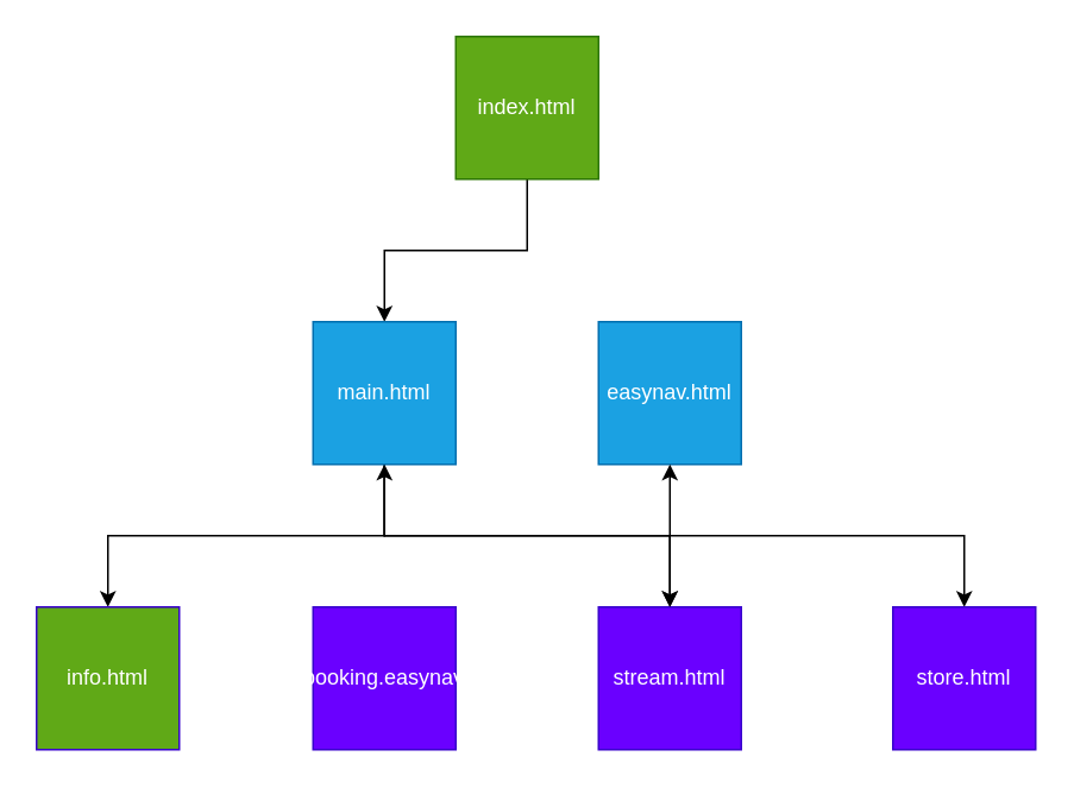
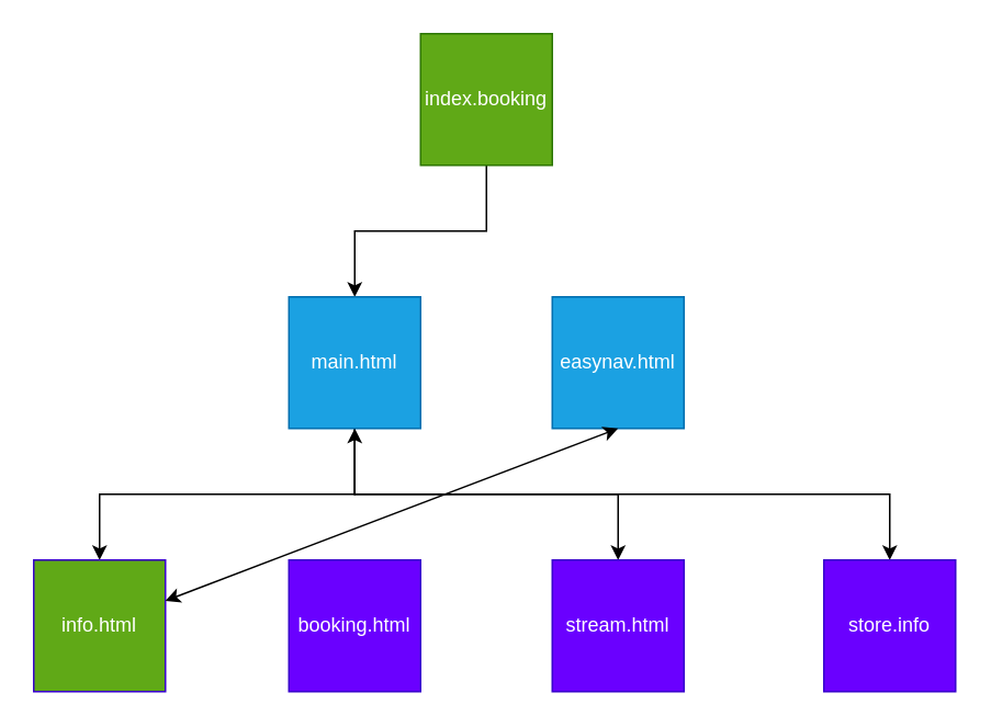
- <mxCell id="3" value="index.html" style="whiteSpace=wrap;html=1;aspect=fixed;fillColor=#60a917;fontColor=#ffffff;strokeColor=#2D7600;" vertex="1" parent="1"><mxGeometry x="255" y="20" width="80" height="80" as="geometry" /></mxCell>
+ <mxCell id="3" value="index.booking" style="whiteSpace=wrap;html=1;aspect=fixed;fillColor=#60a917;fontColor=#ffffff;strokeColor=#2D7600;" vertex="1" parent="1"><mxGeometry x="255" y="20" width="80" height="80" as="geometry" /></mxCell>
- <mxCell id="13" value="" style="endArrow=classic;html=1;rounded=0;exitX=0.5;exitY=1;exitDx=0;exitDy=0;entryX=0.5;entryY=0;entryDx=0;entryDy=0;startArrow=classic;startFill=1;" edge="1" parent="1" source="8" target="11"><mxGeometry width="50" height="50" relative="1" as="geometry"><mxPoint x="270" y="420" as="sourcePoint" /><mxPoint x="320" y="370" as="targetPoint" /></mxGeometry></mxCell>
+ <mxCell id="13" value="" style="endArrow=classic;html=1;rounded=0;exitX=0.5;exitY=1;exitDx=0;exitDy=0;startArrow=classic;startFill=1;" edge="1" parent="1" source="8" target="9"><mxGeometry width="50" height="50" relative="1" as="geometry"><mxPoint x="270" y="420" as="sourcePoint" /><mxPoint x="320" y="370" as="targetPoint" /></mxGeometry></mxCell>
- <mxCell id="10" value="booking.easynav" style="whiteSpace=wrap;html=1;aspect=fixed;fillColor=#6a00ff;strokeColor=#3700CC;fontColor=#ffffff;" vertex="1" parent="1"><mxGeometry x="175" y="340" width="80" height="80" as="geometry" /></mxCell>
+ <mxCell id="10" value="booking.html" style="whiteSpace=wrap;html=1;aspect=fixed;fillColor=#6a00ff;strokeColor=#3700CC;fontColor=#ffffff;" vertex="1" parent="1"><mxGeometry x="175" y="340" width="80" height="80" as="geometry" /></mxCell>
- <mxCell id="12" value="store.html" style="whiteSpace=wrap;html=1;aspect=fixed;fillColor=#6a00ff;strokeColor=#3700CC;fontColor=#ffffff;" vertex="1" parent="1"><mxGeometry x="500" y="340" width="80" height="80" as="geometry" /></mxCell>
+ <mxCell id="12" value="store.info" style="whiteSpace=wrap;html=1;aspect=fixed;fillColor=#6a00ff;strokeColor=#3700CC;fontColor=#ffffff;" vertex="1" parent="1"><mxGeometry x="500" y="340" width="80" height="80" as="geometry" /></mxCell>
